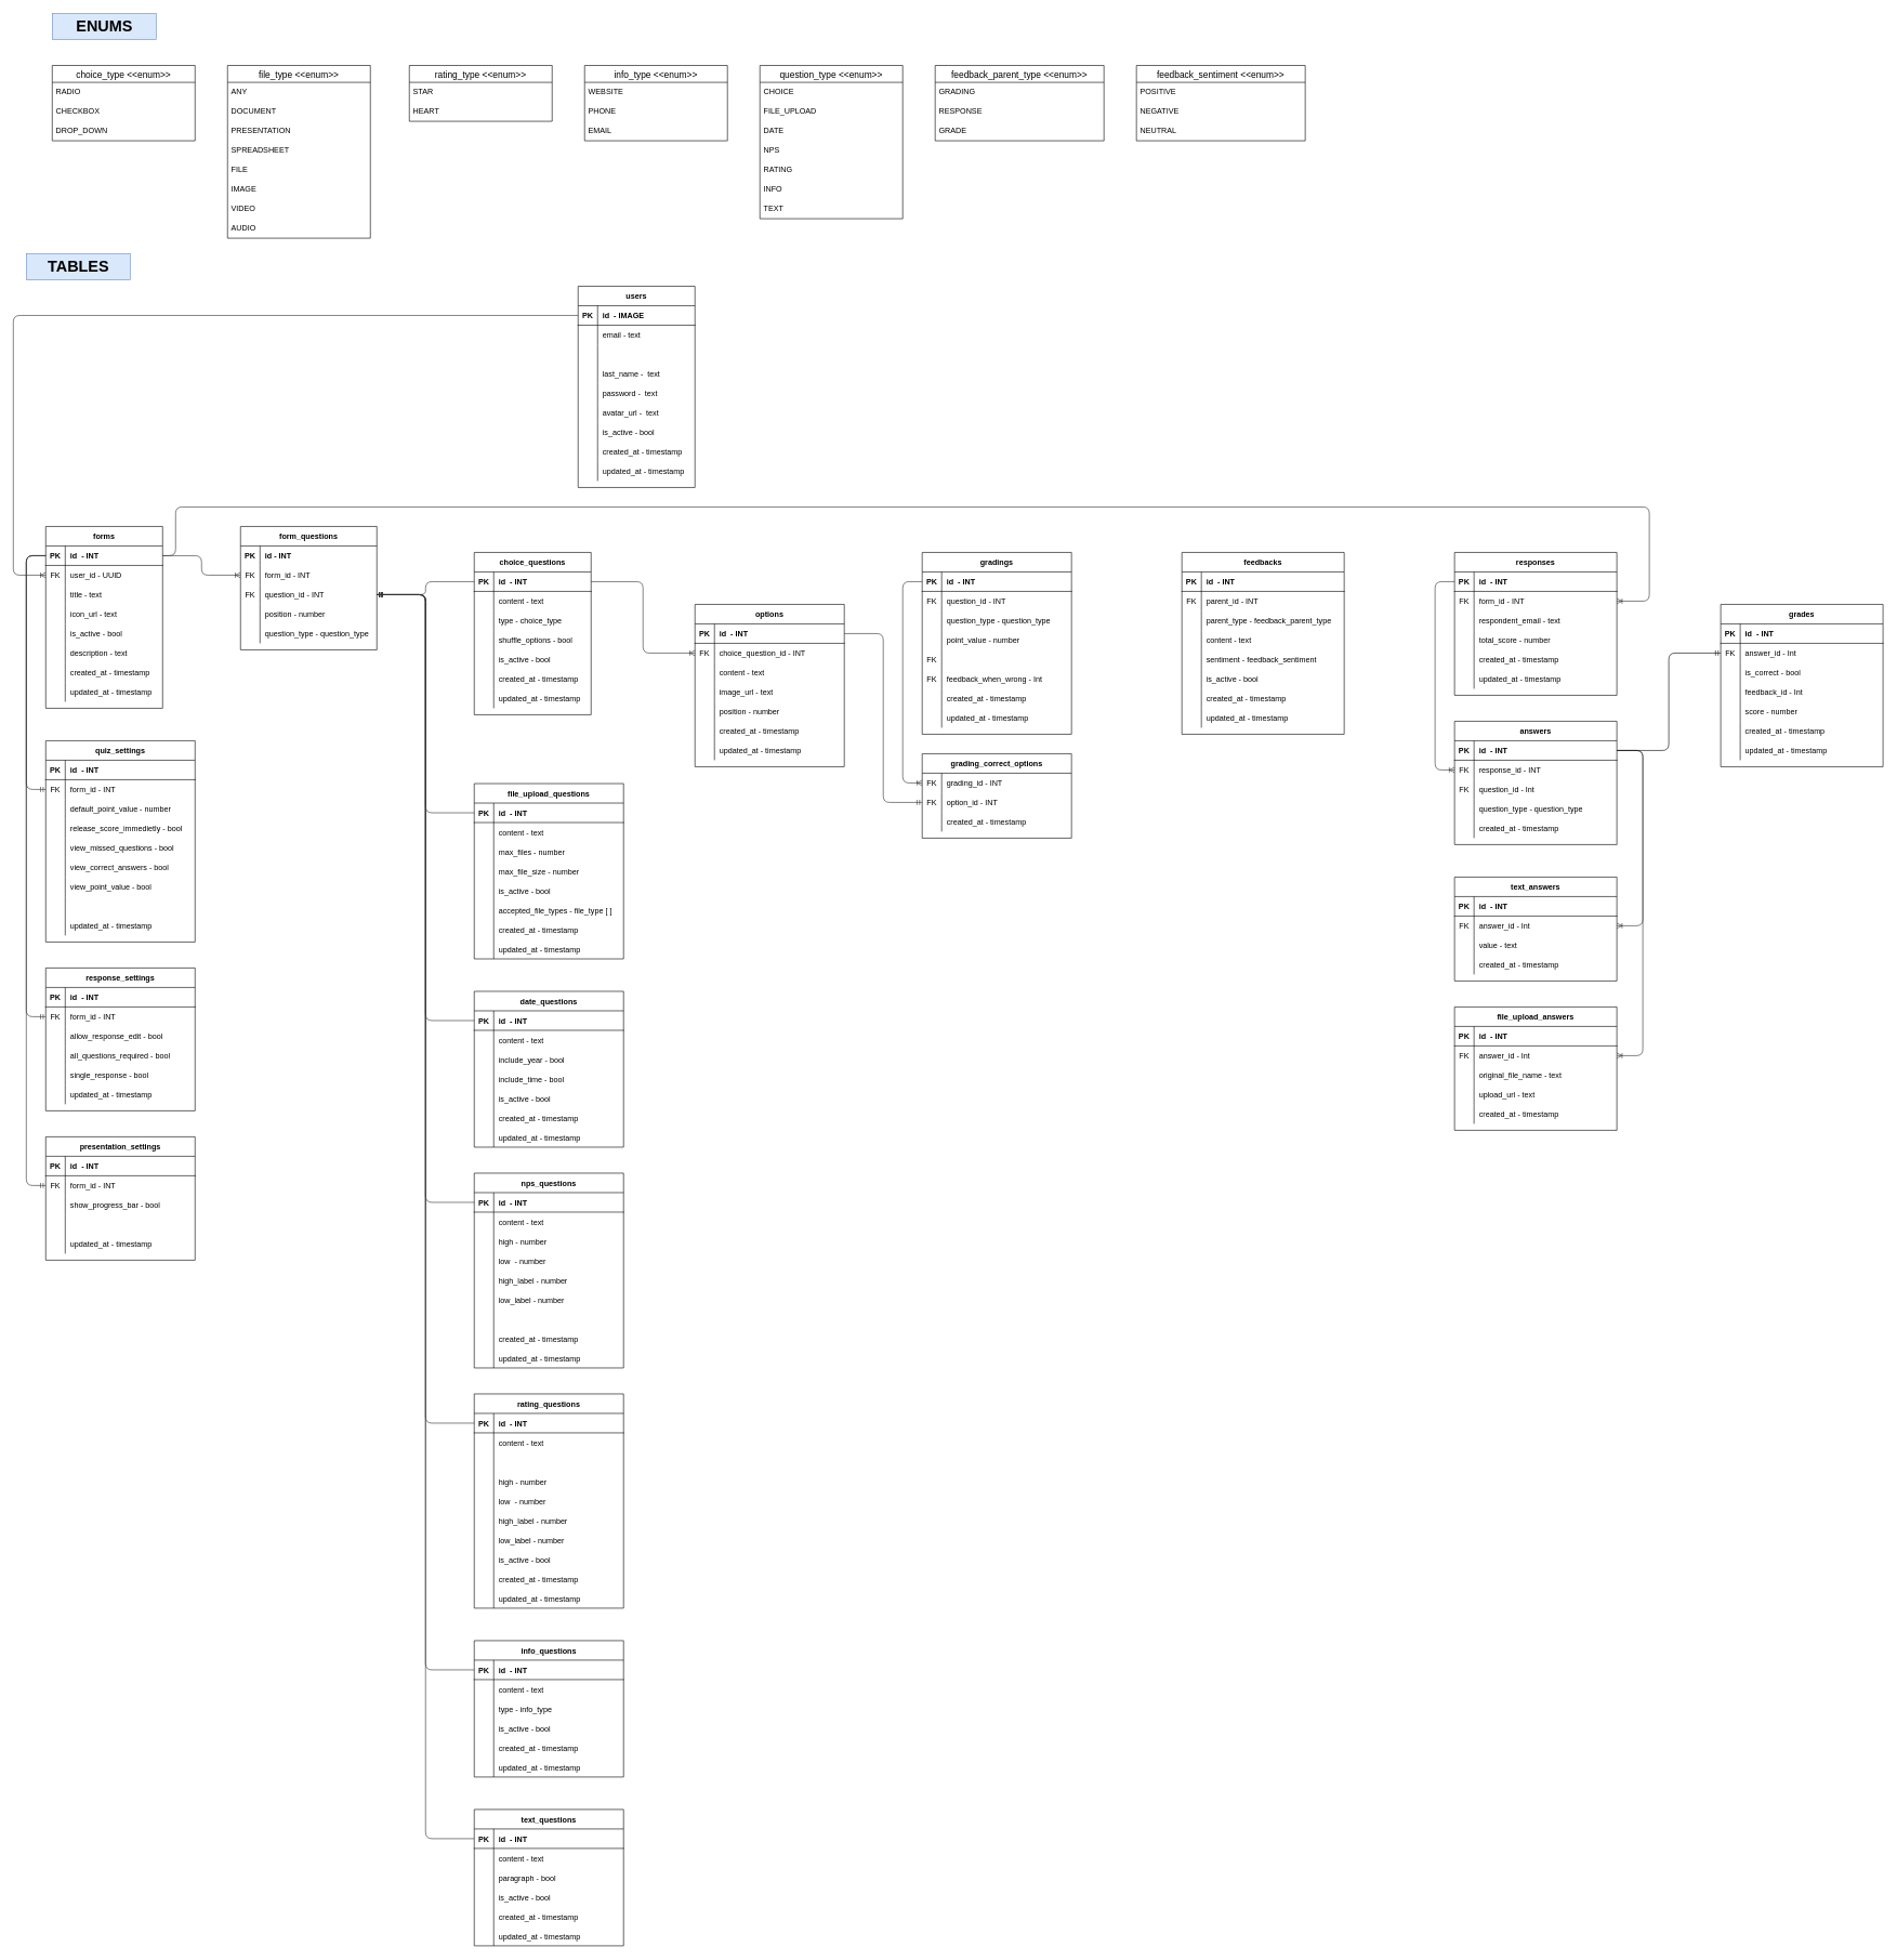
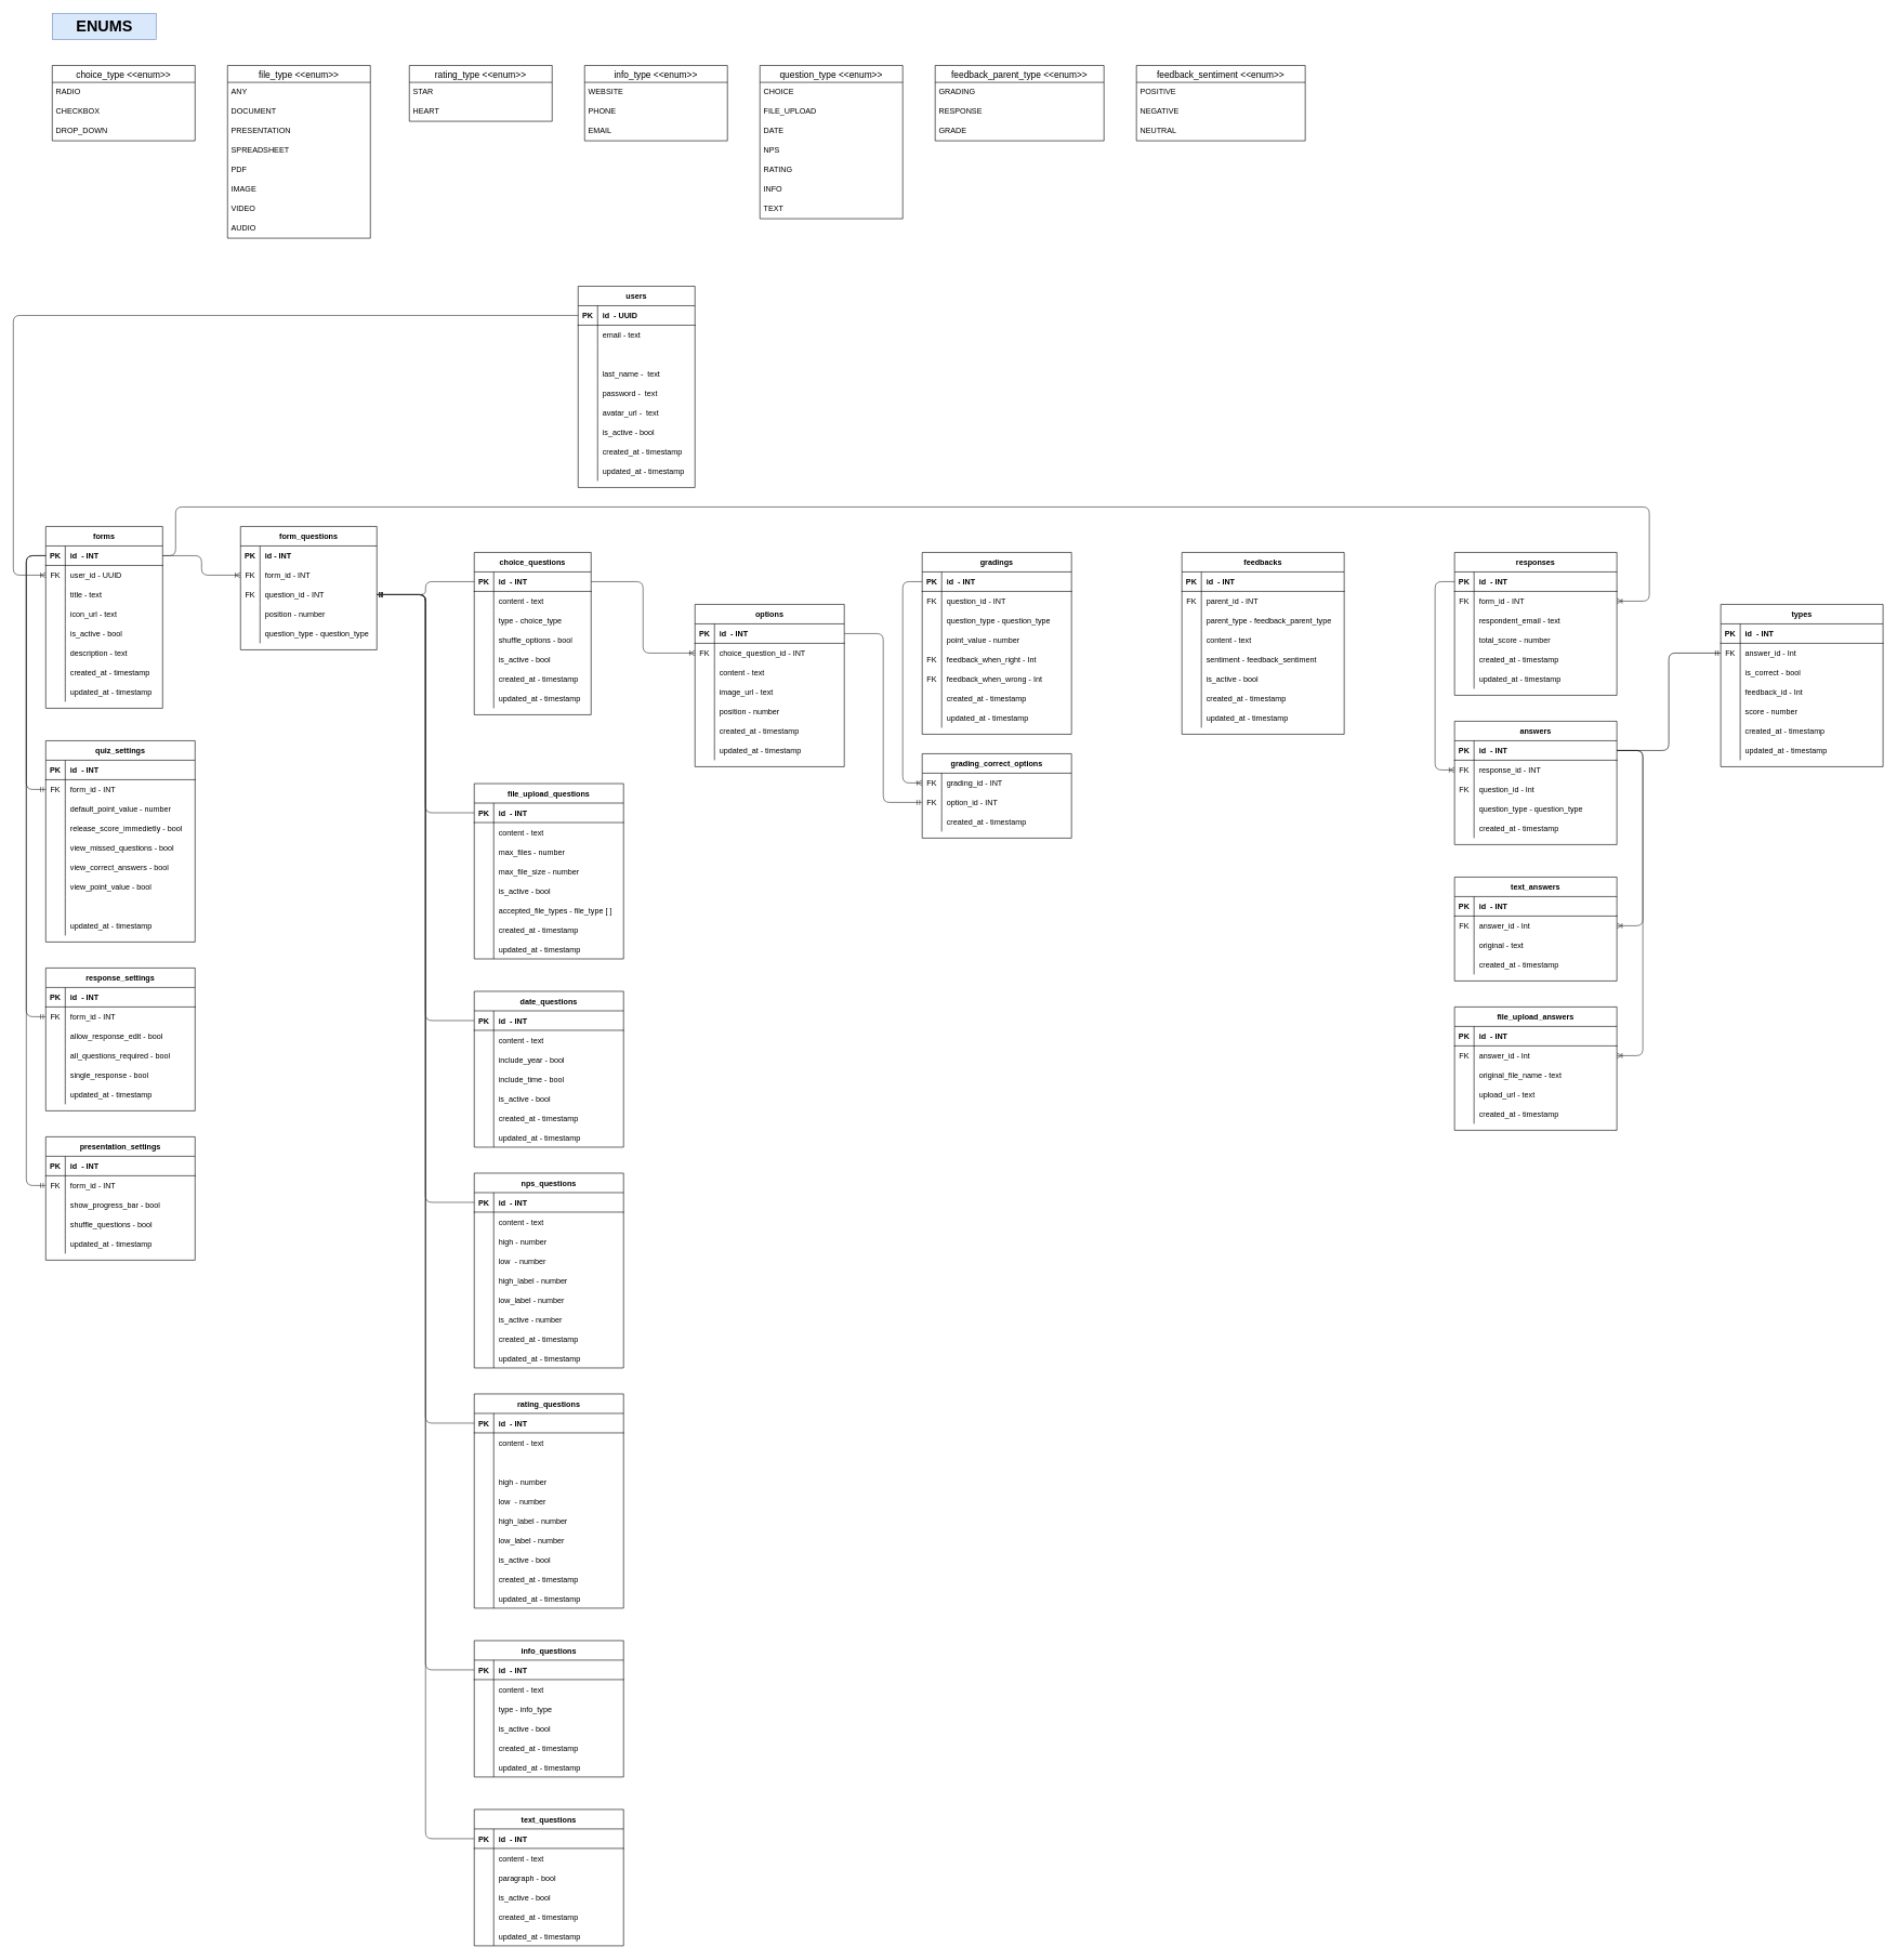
- <mxCell id="38" value="FILE" style="text;strokeColor=none;fillColor=none;spacingLeft=4;spacingRight=4;overflow=hidden;rotatable=0;points=[[0,0.5],[1,0.5]];portConstraint=eastwest;fontSize=12;" parent="33" vertex="1"><mxGeometry y="146" width="220" height="30" as="geometry" /></mxCell>
+ <mxCell id="38" value="PDF" style="text;strokeColor=none;fillColor=none;spacingLeft=4;spacingRight=4;overflow=hidden;rotatable=0;points=[[0,0.5],[1,0.5]];portConstraint=eastwest;fontSize=12;" parent="33" vertex="1"><mxGeometry y="146" width="220" height="30" as="geometry" /></mxCell>
- <mxCell id="346" value="TABLES" style="text;strokeColor=#6c8ebf;fillColor=#dae8fc;html=1;fontSize=24;fontStyle=1;verticalAlign=middle;align=center;" parent="1" vertex="1"><mxGeometry x="40" y="390" width="160" height="40" as="geometry" /></mxCell>
- <mxCell id="5" value="id  - IMAGE" style="shape=partialRectangle;connectable=0;fillColor=none;top=0;left=0;bottom=0;right=0;align=left;spacingLeft=6;fontStyle=1;overflow=hidden;" parent="3" vertex="1"><mxGeometry x="30" width="150" height="30" as="geometry"><mxRectangle width="150" height="30" as="alternateBounds" /></mxGeometry></mxCell>
+ <mxCell id="5" value="id  - UUID" style="shape=partialRectangle;connectable=0;fillColor=none;top=0;left=0;bottom=0;right=0;align=left;spacingLeft=6;fontStyle=1;overflow=hidden;" parent="3" vertex="1"><mxGeometry x="30" width="150" height="30" as="geometry"><mxRectangle width="150" height="30" as="alternateBounds" /></mxGeometry></mxCell>
- <mxCell id="500" value="grades" style="shape=table;startSize=30;container=1;collapsible=1;childLayout=tableLayout;fixedRows=1;rowLines=0;fontStyle=1;align=center;resizeLast=1;" parent="1" vertex="1"><mxGeometry x="2650" y="930" width="250" height="250" as="geometry" /></mxCell>
+ <mxCell id="500" value="types" style="shape=table;startSize=30;container=1;collapsible=1;childLayout=tableLayout;fixedRows=1;rowLines=0;fontStyle=1;align=center;resizeLast=1;" parent="1" vertex="1"><mxGeometry x="2650" y="930" width="250" height="250" as="geometry" /></mxCell>
+ <mxCell id="385" value="feedback_when_right - Int" style="shape=partialRectangle;connectable=0;fillColor=none;top=0;left=0;bottom=0;right=0;align=left;spacingLeft=6;overflow=hidden;" parent="383" vertex="1"><mxGeometry x="30" width="200" height="30" as="geometry"><mxRectangle width="200" height="30" as="alternateBounds" /></mxGeometry></mxCell>
- <mxCell id="476" value="value - text" style="shape=partialRectangle;connectable=0;fillColor=none;top=0;left=0;bottom=0;right=0;align=left;spacingLeft=6;overflow=hidden;" parent="474" vertex="1"><mxGeometry x="30" width="220" height="30" as="geometry"><mxRectangle width="220" height="30" as="alternateBounds" /></mxGeometry></mxCell>
+ <mxCell id="476" value="original - text" style="shape=partialRectangle;connectable=0;fillColor=none;top=0;left=0;bottom=0;right=0;align=left;spacingLeft=6;overflow=hidden;" parent="474" vertex="1"><mxGeometry x="30" width="220" height="30" as="geometry"><mxRectangle width="220" height="30" as="alternateBounds" /></mxGeometry></mxCell>
+ <mxCell id="152" value="shuffle_questions - bool" style="shape=partialRectangle;connectable=0;fillColor=none;top=0;left=0;bottom=0;right=0;align=left;spacingLeft=6;overflow=hidden;" parent="150" vertex="1"><mxGeometry x="30" width="200" height="30" as="geometry"><mxRectangle width="200" height="30" as="alternateBounds" /></mxGeometry></mxCell>
+ <mxCell id="267" value="is_active - number" style="shape=partialRectangle;connectable=0;fillColor=none;top=0;left=0;bottom=0;right=0;align=left;spacingLeft=6;overflow=hidden;" parent="265" vertex="1"><mxGeometry x="30" width="200" height="30" as="geometry"><mxRectangle width="200" height="30" as="alternateBounds" /></mxGeometry></mxCell>
